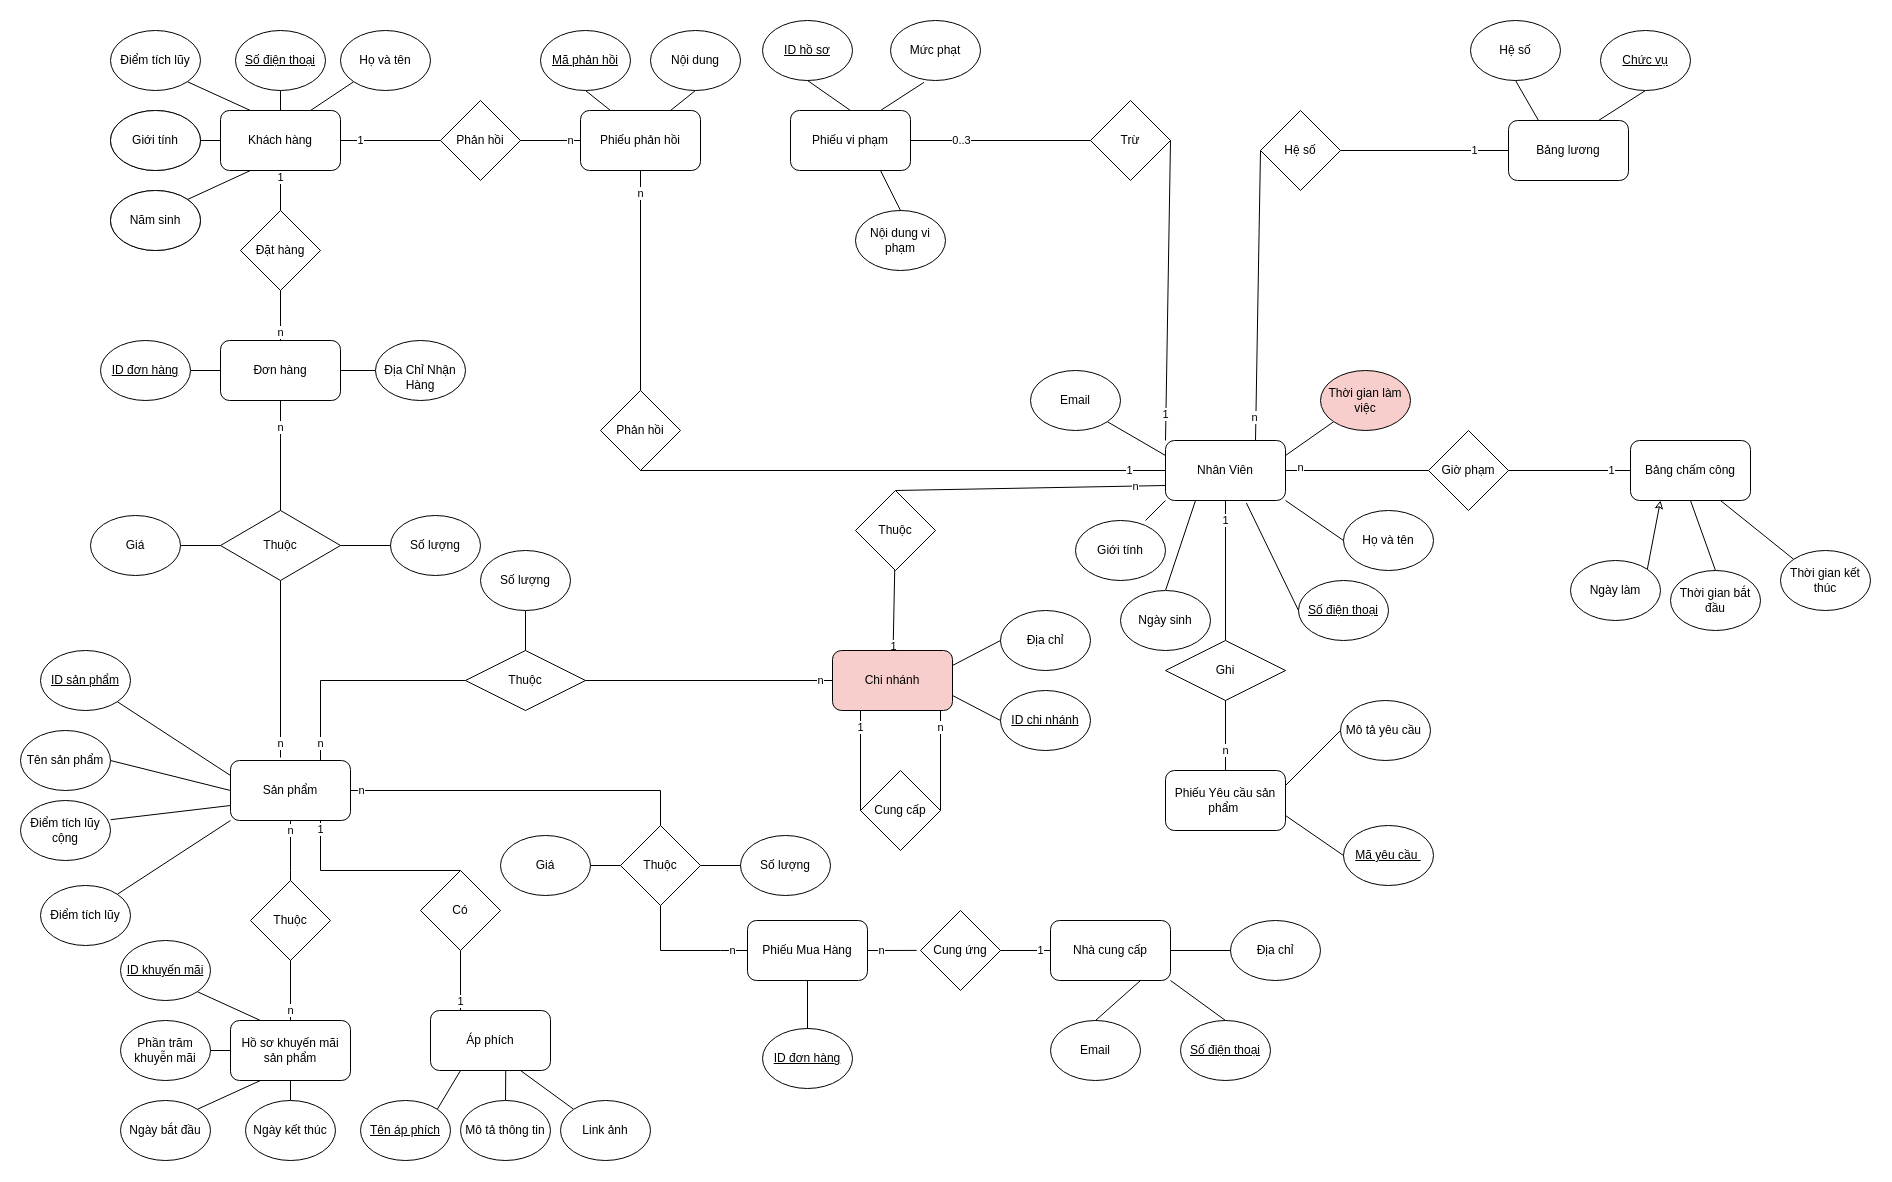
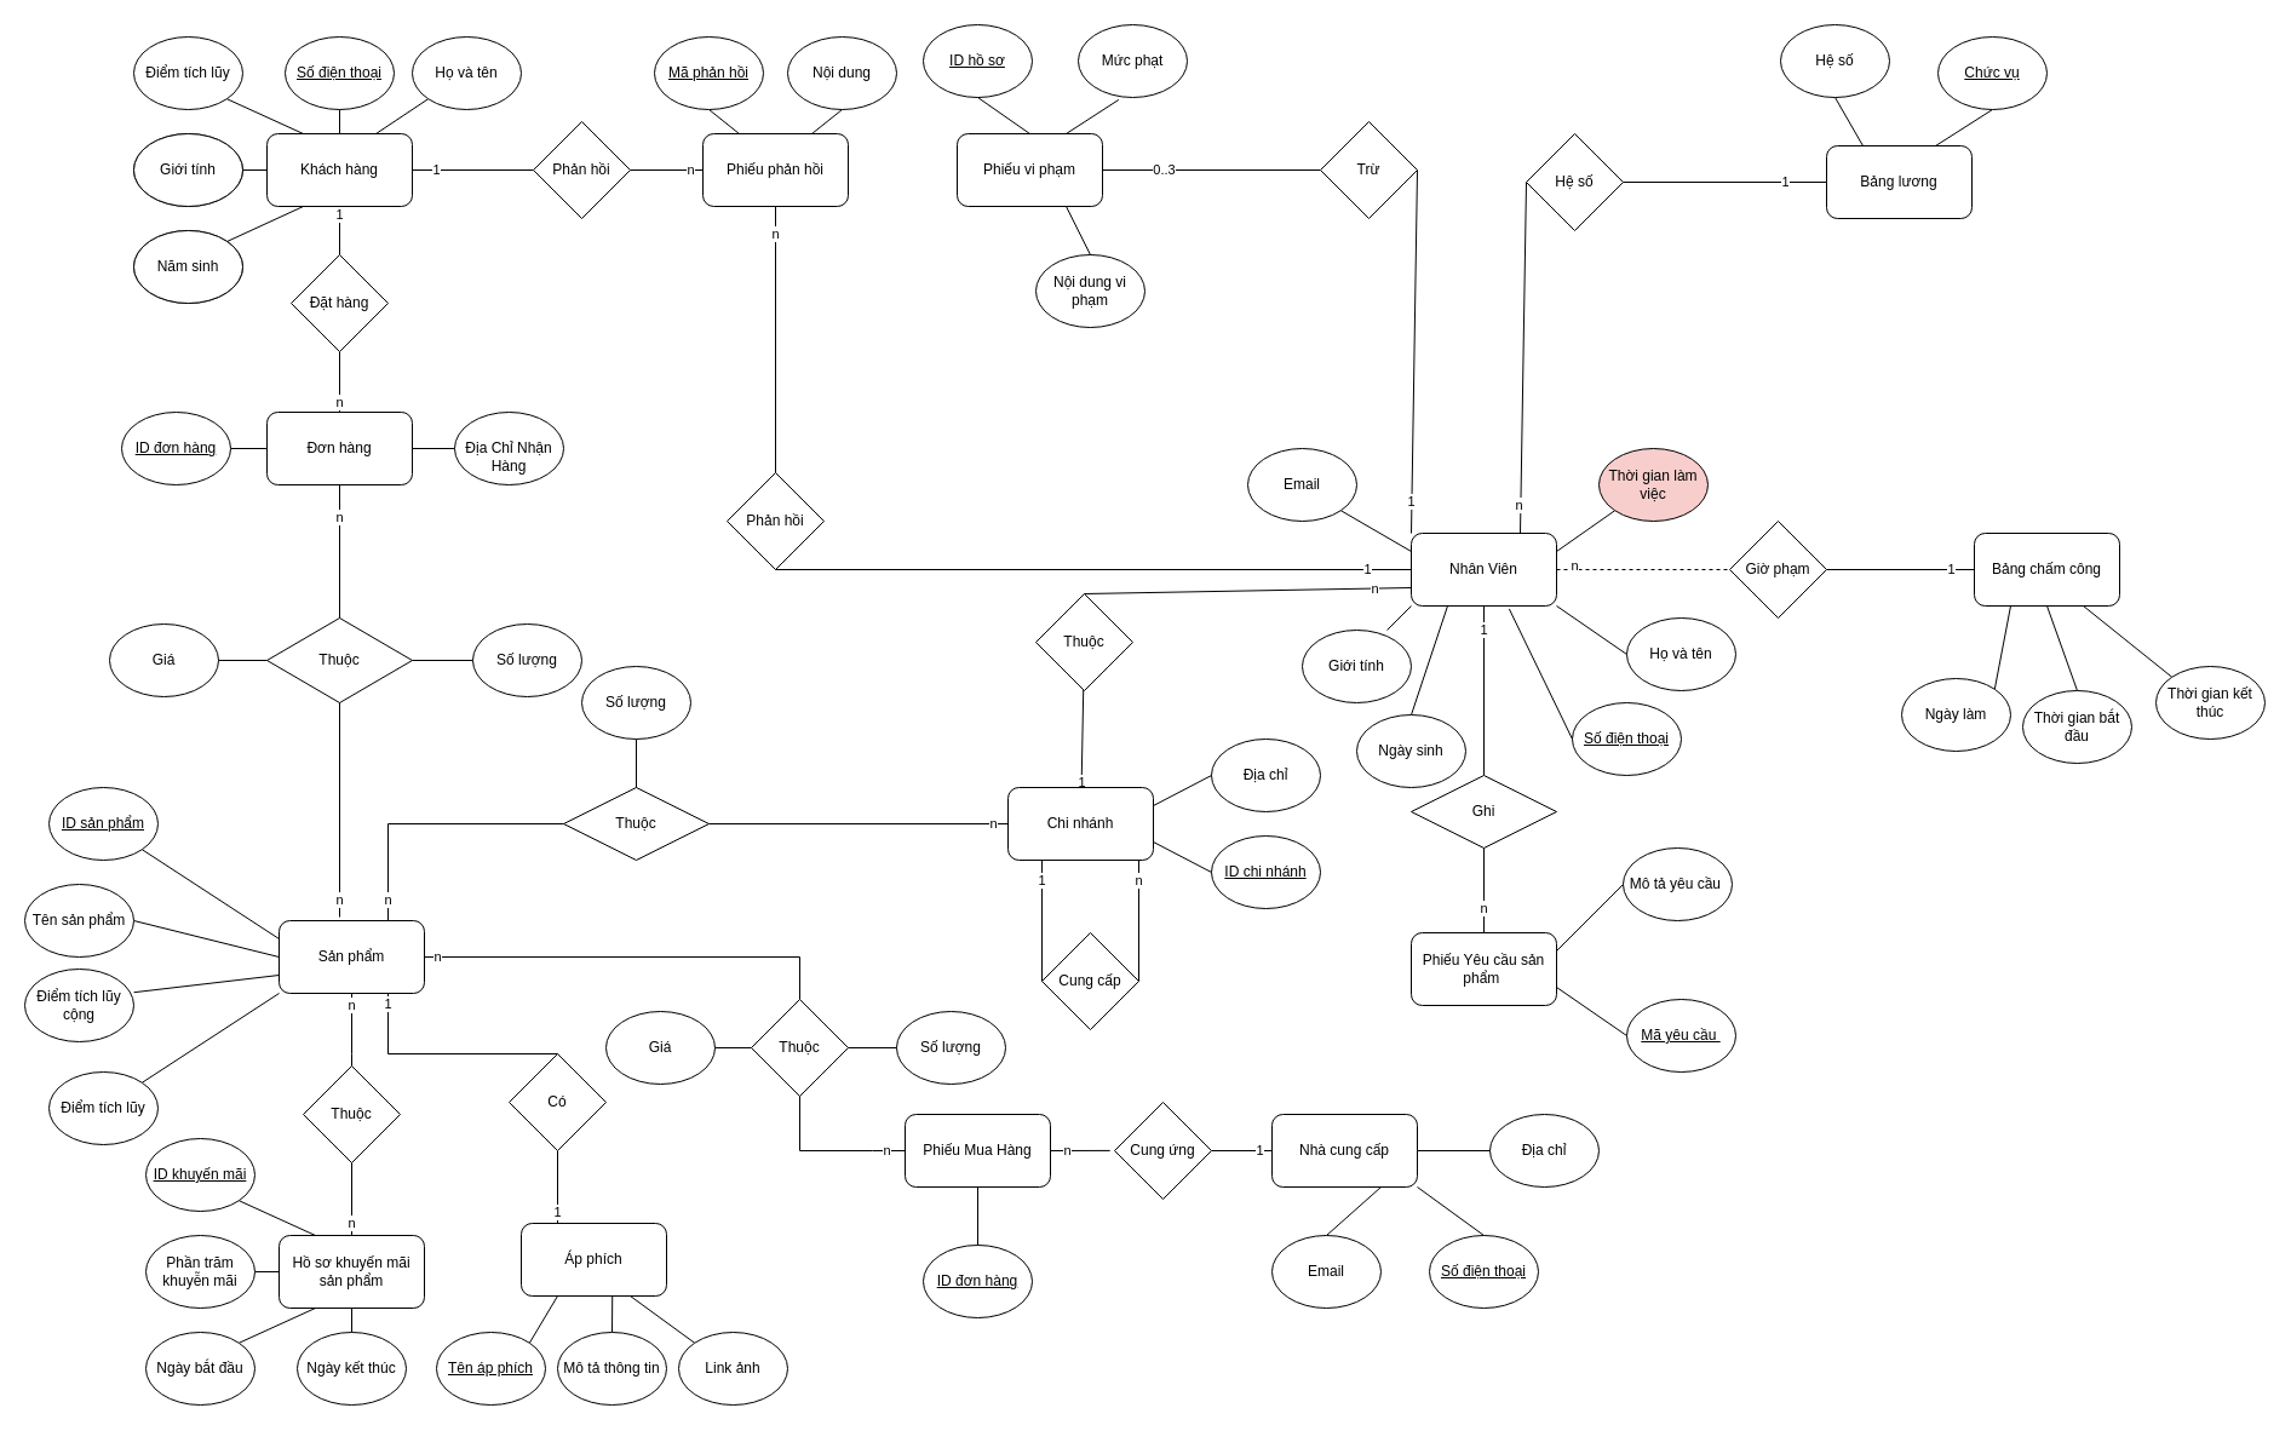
- <mxCell id="87" value="n" style="rounded=0;orthogonalLoop=1;jettySize=auto;html=1;exitX=1;exitY=0.5;exitDx=0;exitDy=0;entryX=0;entryY=0.5;entryDx=0;entryDy=0;endArrow=none;endFill=0;" parent="1" source="74" target="90" edge="1"><mxGeometry x="-0.792" y="3" relative="1" as="geometry"><mxPoint as="offset" /><mxPoint x="1210" y="170" as="sourcePoint" /></mxGeometry></mxCell>
+ <mxCell id="87" value="n" style="rounded=0;orthogonalLoop=1;jettySize=auto;html=1;exitX=1;exitY=0.5;exitDx=0;exitDy=0;entryX=0;entryY=0.5;entryDx=0;entryDy=0;endArrow=none;endFill=0;dashed=1;" parent="1" source="74" target="90" edge="1"><mxGeometry x="-0.792" y="3" relative="1" as="geometry"><mxPoint as="offset" /><mxPoint x="1210" y="170" as="sourcePoint" /></mxGeometry></mxCell>
- <mxCell id="83" style="rounded=0;orthogonalLoop=1;jettySize=auto;html=1;exitX=1;exitY=0;exitDx=0;exitDy=0;entryX=0.25;entryY=1;entryDx=0;entryDy=0;endArrow=classic;endFill=0;" parent="1" source="84" target="80" edge="1"><mxGeometry relative="1" as="geometry" /></mxCell>
+ <mxCell id="83" style="rounded=0;orthogonalLoop=1;jettySize=auto;html=1;exitX=1;exitY=0;exitDx=0;exitDy=0;entryX=0.25;entryY=1;entryDx=0;entryDy=0;endArrow=none;endFill=0;" parent="1" source="84" target="80" edge="1"><mxGeometry relative="1" as="geometry" /></mxCell>
- <mxCell id="110" value="Chi nhánh" style="rounded=1;whiteSpace=wrap;html=1;fillColor=#f8cecc;" parent="1" vertex="1"><mxGeometry x="832" y="650" width="120" height="60" as="geometry" /></mxCell>
+ <mxCell id="110" value="Chi nhánh" style="rounded=1;whiteSpace=wrap;html=1;" parent="1" vertex="1"><mxGeometry x="832" y="650" width="120" height="60" as="geometry" /></mxCell>
